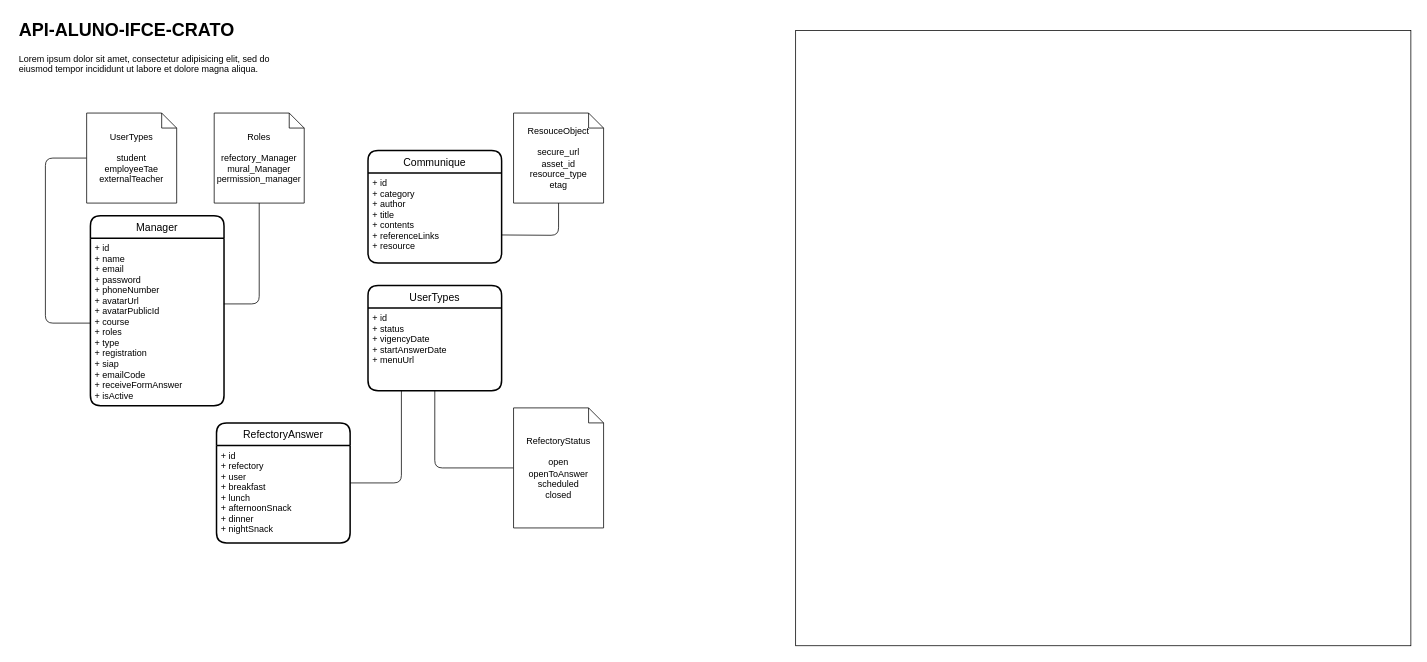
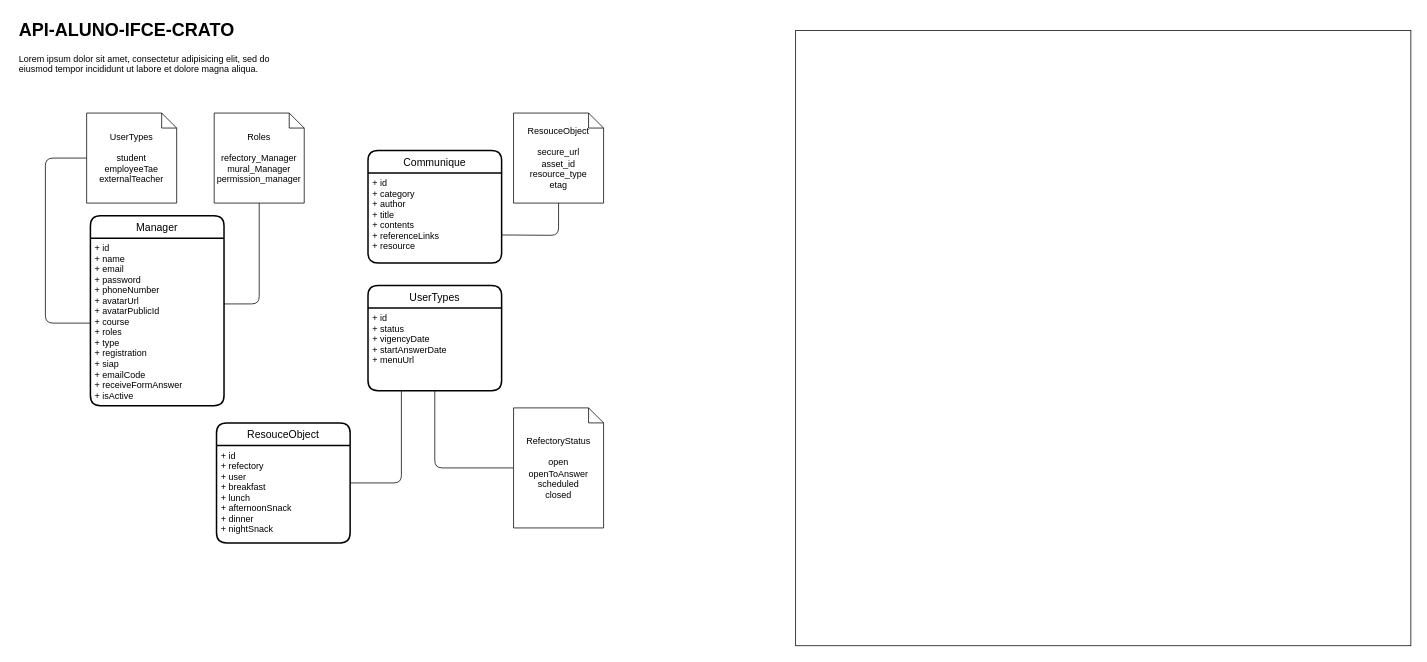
- <mxCell id="19" value="RefectoryAnswer" style="swimlane;childLayout=stackLayout;horizontal=1;startSize=30;horizontalStack=0;rounded=1;fontSize=14;fontStyle=0;strokeWidth=2;resizeParent=0;resizeLast=1;shadow=0;dashed=0;align=center;" parent="1" vertex="1"><mxGeometry x="288.09" y="563" width="178.09" height="160" as="geometry" /></mxCell>
+ <mxCell id="19" value="ResouceObject" style="swimlane;childLayout=stackLayout;horizontal=1;startSize=30;horizontalStack=0;rounded=1;fontSize=14;fontStyle=0;strokeWidth=2;resizeParent=0;resizeLast=1;shadow=0;dashed=0;align=center;" parent="1" vertex="1"><mxGeometry x="288.09" y="563" width="178.09" height="160" as="geometry" /></mxCell>
